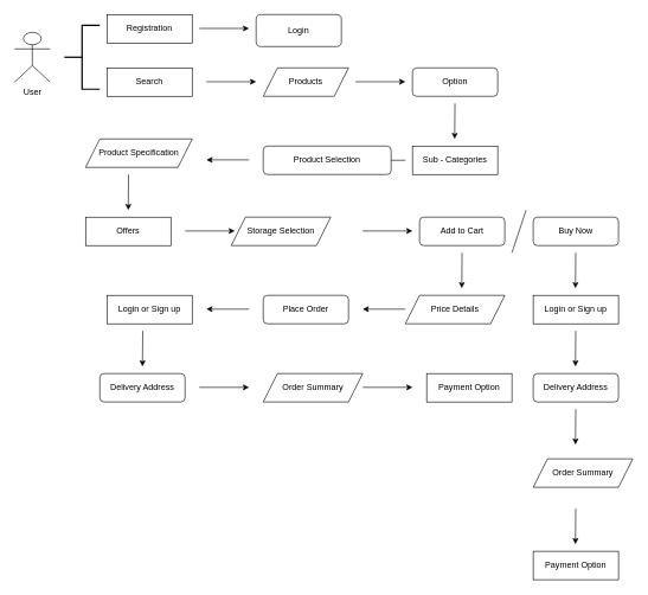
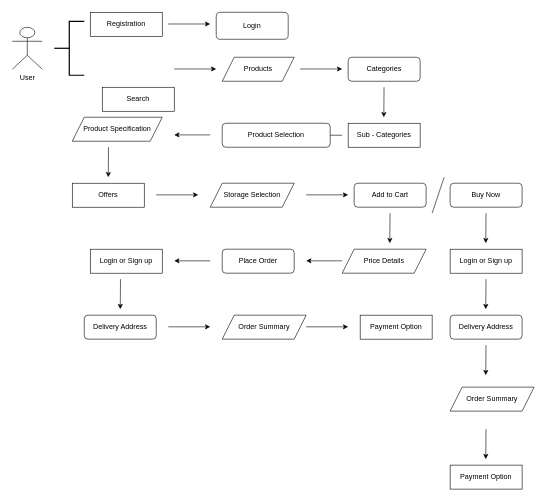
- <mxCell id="5" value="Search" style="rounded=0;whiteSpace=wrap;html=1;" vertex="1" parent="1"><mxGeometry x="150" y="95" width="120" height="40" as="geometry" /></mxCell>
+ <mxCell id="5" value="Search" style="rounded=0;whiteSpace=wrap;html=1;" vertex="1" parent="1"><mxGeometry x="170" y="145" width="120" height="40" as="geometry" /></mxCell>
- <mxCell id="10" value="Option" style="rounded=1;whiteSpace=wrap;html=1;" vertex="1" parent="1"><mxGeometry x="580" y="95" width="120" height="40" as="geometry" /></mxCell>
+ <mxCell id="10" value="Categories" style="rounded=1;whiteSpace=wrap;html=1;" vertex="1" parent="1"><mxGeometry x="580" y="95" width="120" height="40" as="geometry" /></mxCell>
- <mxCell id="21" value="Storage Selection" style="shape=parallelogram;perimeter=parallelogramPerimeter;whiteSpace=wrap;html=1;fixedSize=1;" vertex="1" parent="1"><mxGeometry x="325" y="305" width="140" height="40" as="geometry" /></mxCell>
+ <mxCell id="21" value="Storage Selection" style="shape=parallelogram;perimeter=parallelogramPerimeter;whiteSpace=wrap;html=1;fixedSize=1;" vertex="1" parent="1"><mxGeometry x="350" y="305" width="140" height="40" as="geometry" /></mxCell>
